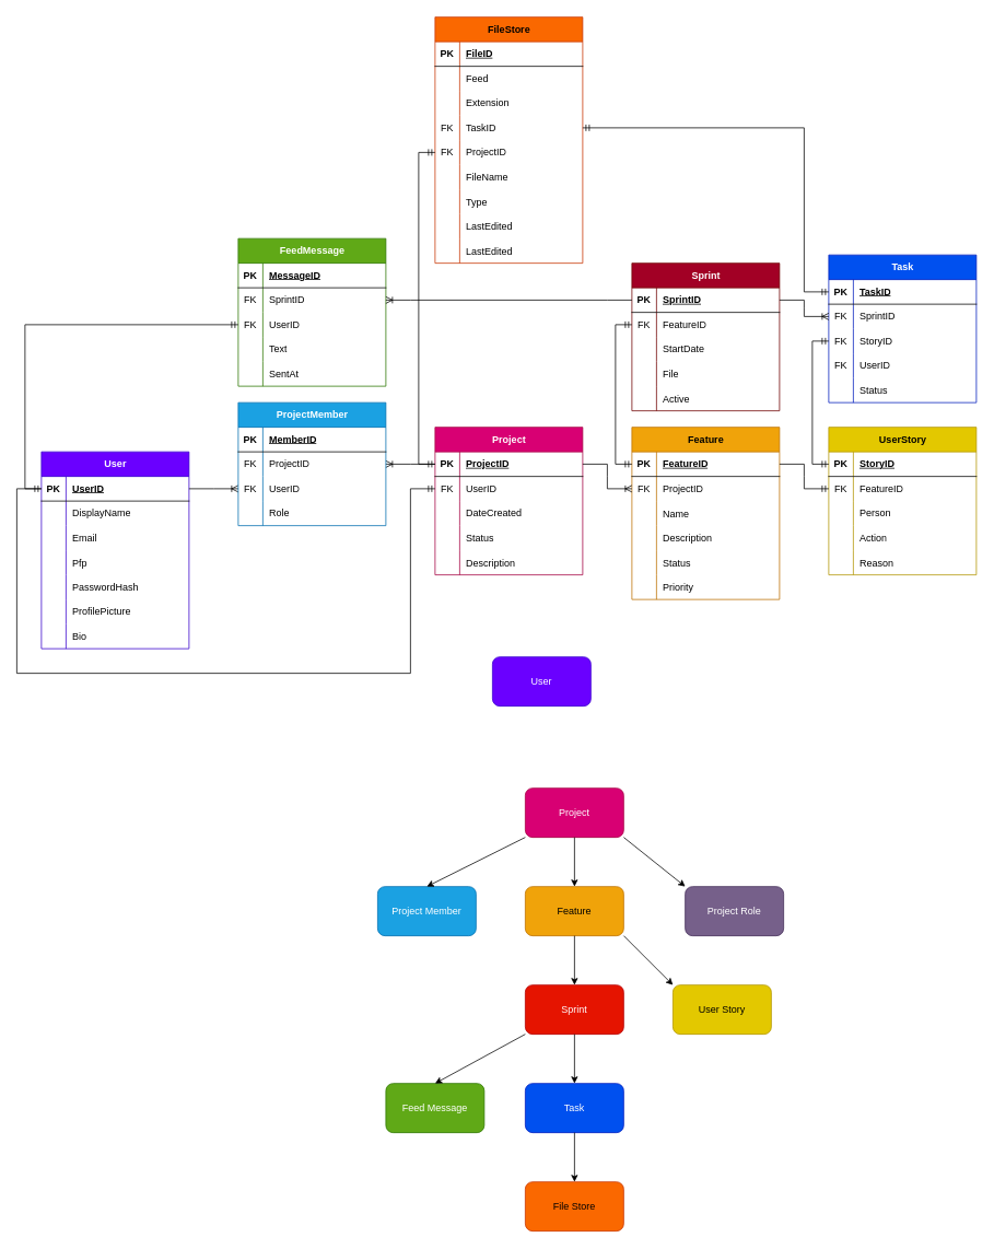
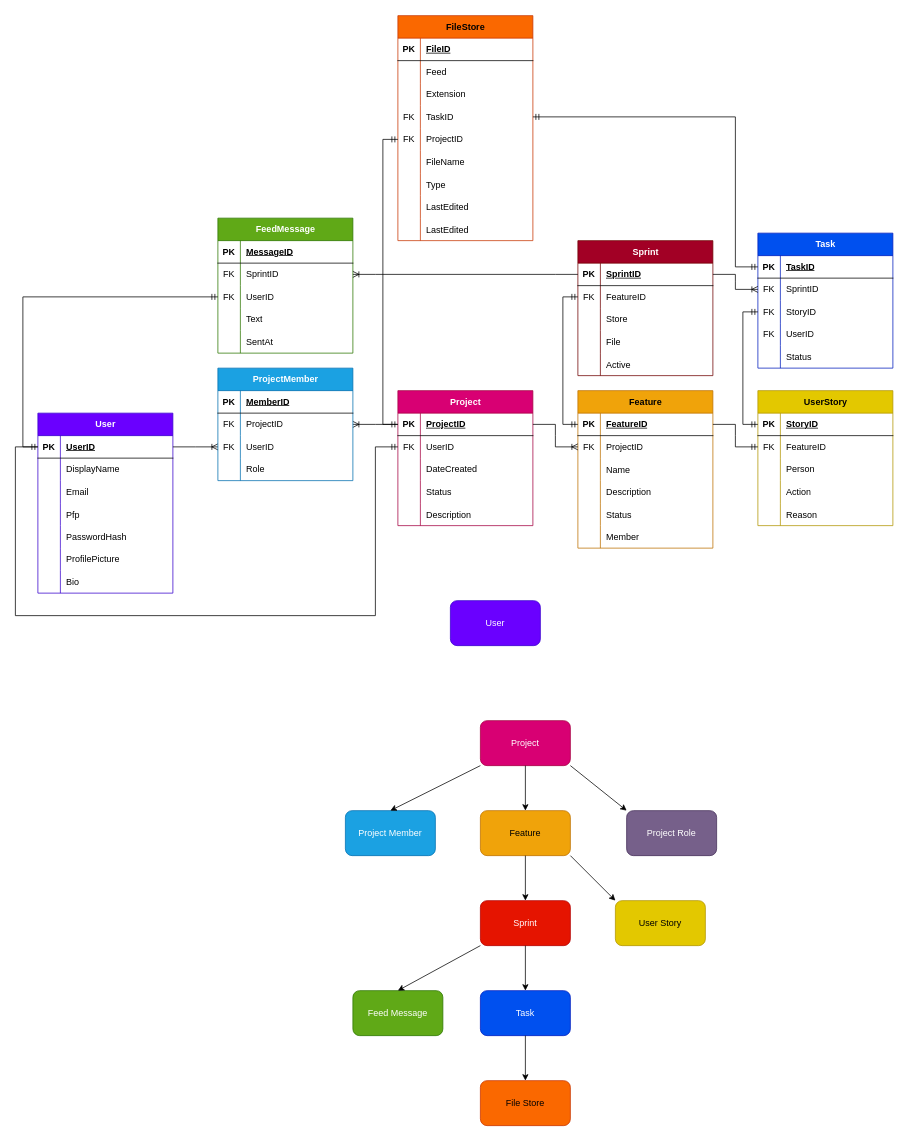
- <mxCell id="51" value="StartDate" style="shape=partialRectangle;connectable=0;fillColor=none;top=0;left=0;bottom=0;right=0;align=left;spacingLeft=6;overflow=hidden;whiteSpace=wrap;html=1;" parent="49" vertex="1"><mxGeometry x="30" width="150" height="30" as="geometry"><mxRectangle width="150" height="30" as="alternateBounds" /></mxGeometry></mxCell>
+ <mxCell id="51" value="Store" style="shape=partialRectangle;connectable=0;fillColor=none;top=0;left=0;bottom=0;right=0;align=left;spacingLeft=6;overflow=hidden;whiteSpace=wrap;html=1;" parent="49" vertex="1"><mxGeometry x="30" width="150" height="30" as="geometry"><mxRectangle width="150" height="30" as="alternateBounds" /></mxGeometry></mxCell>
- <mxCell id="105" value="Priority" style="shape=partialRectangle;connectable=0;fillColor=none;top=0;left=0;bottom=0;right=0;align=left;spacingLeft=6;overflow=hidden;" parent="103" vertex="1"><mxGeometry x="30" width="150" height="30" as="geometry"><mxRectangle width="150" height="30" as="alternateBounds" /></mxGeometry></mxCell>
+ <mxCell id="105" value="Member" style="shape=partialRectangle;connectable=0;fillColor=none;top=0;left=0;bottom=0;right=0;align=left;spacingLeft=6;overflow=hidden;" parent="103" vertex="1"><mxGeometry x="30" width="150" height="30" as="geometry"><mxRectangle width="150" height="30" as="alternateBounds" /></mxGeometry></mxCell>
